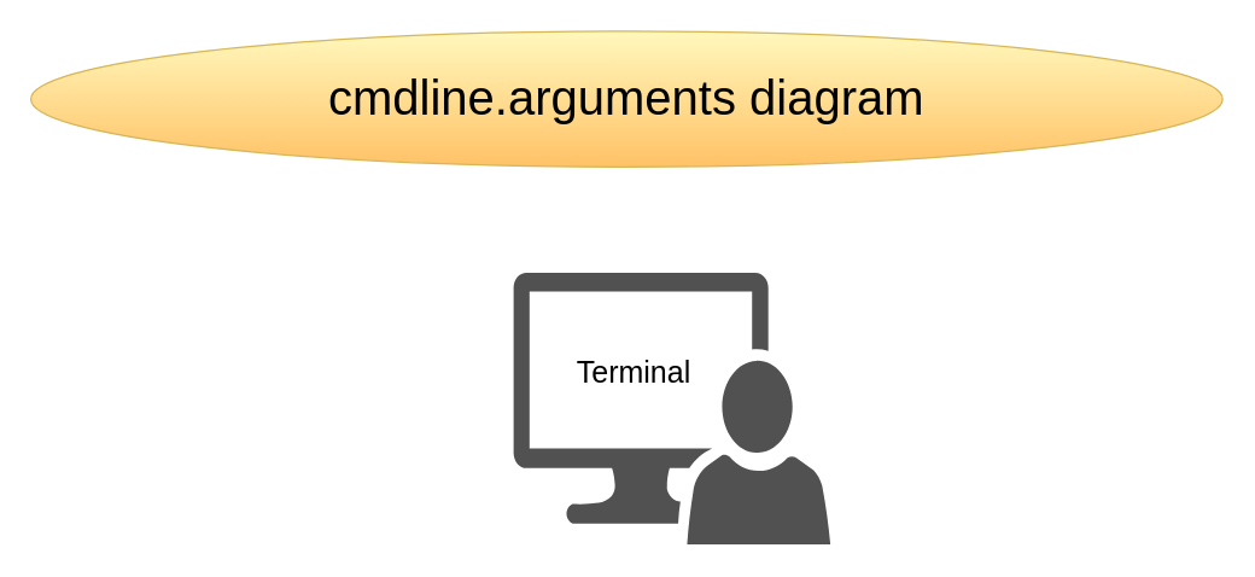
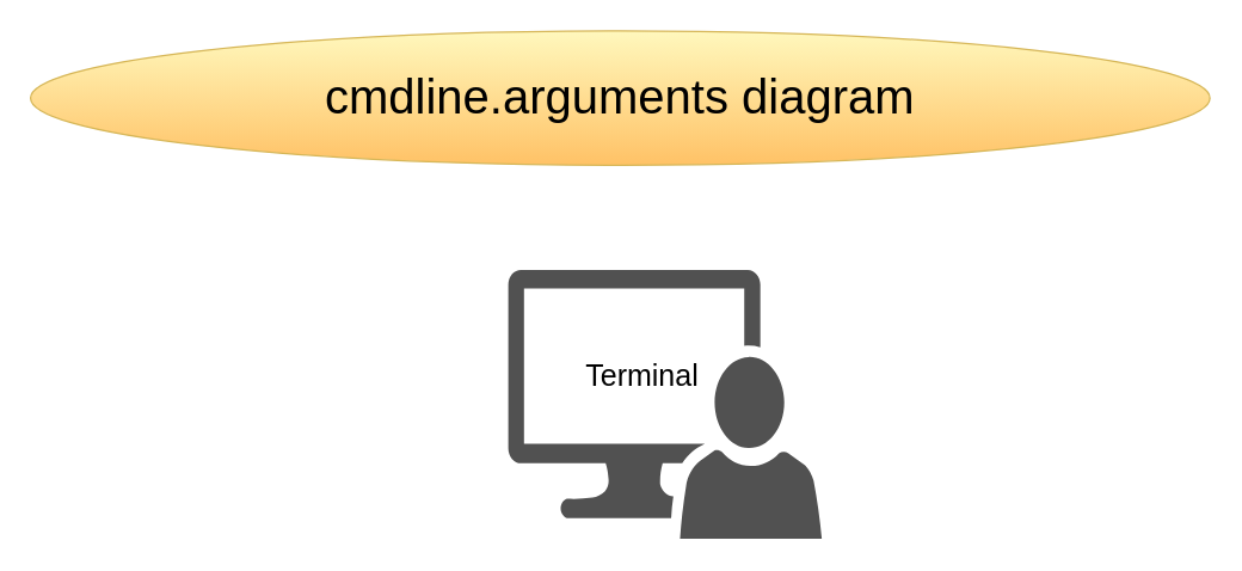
- <mxCell id="5" value="&lt;span style=&quot;font-size: 20px&quot;&gt;Terminal&lt;/span&gt;" style="rounded=0;whiteSpace=wrap;html=1;fillColor=none;strokeColor=none;" vertex="1" parent="3"><mxGeometry x="20" y="35" width="120" height="60" as="geometry" /></mxCell>
+ <mxCell id="5" value="&lt;span style=&quot;font-size: 20px&quot;&gt;Terminal&lt;/span&gt;" style="rounded=0;whiteSpace=wrap;html=1;fillColor=none;strokeColor=none;" vertex="1" parent="3"><mxGeometry x="30" y="40" width="120" height="60" as="geometry" /></mxCell>
